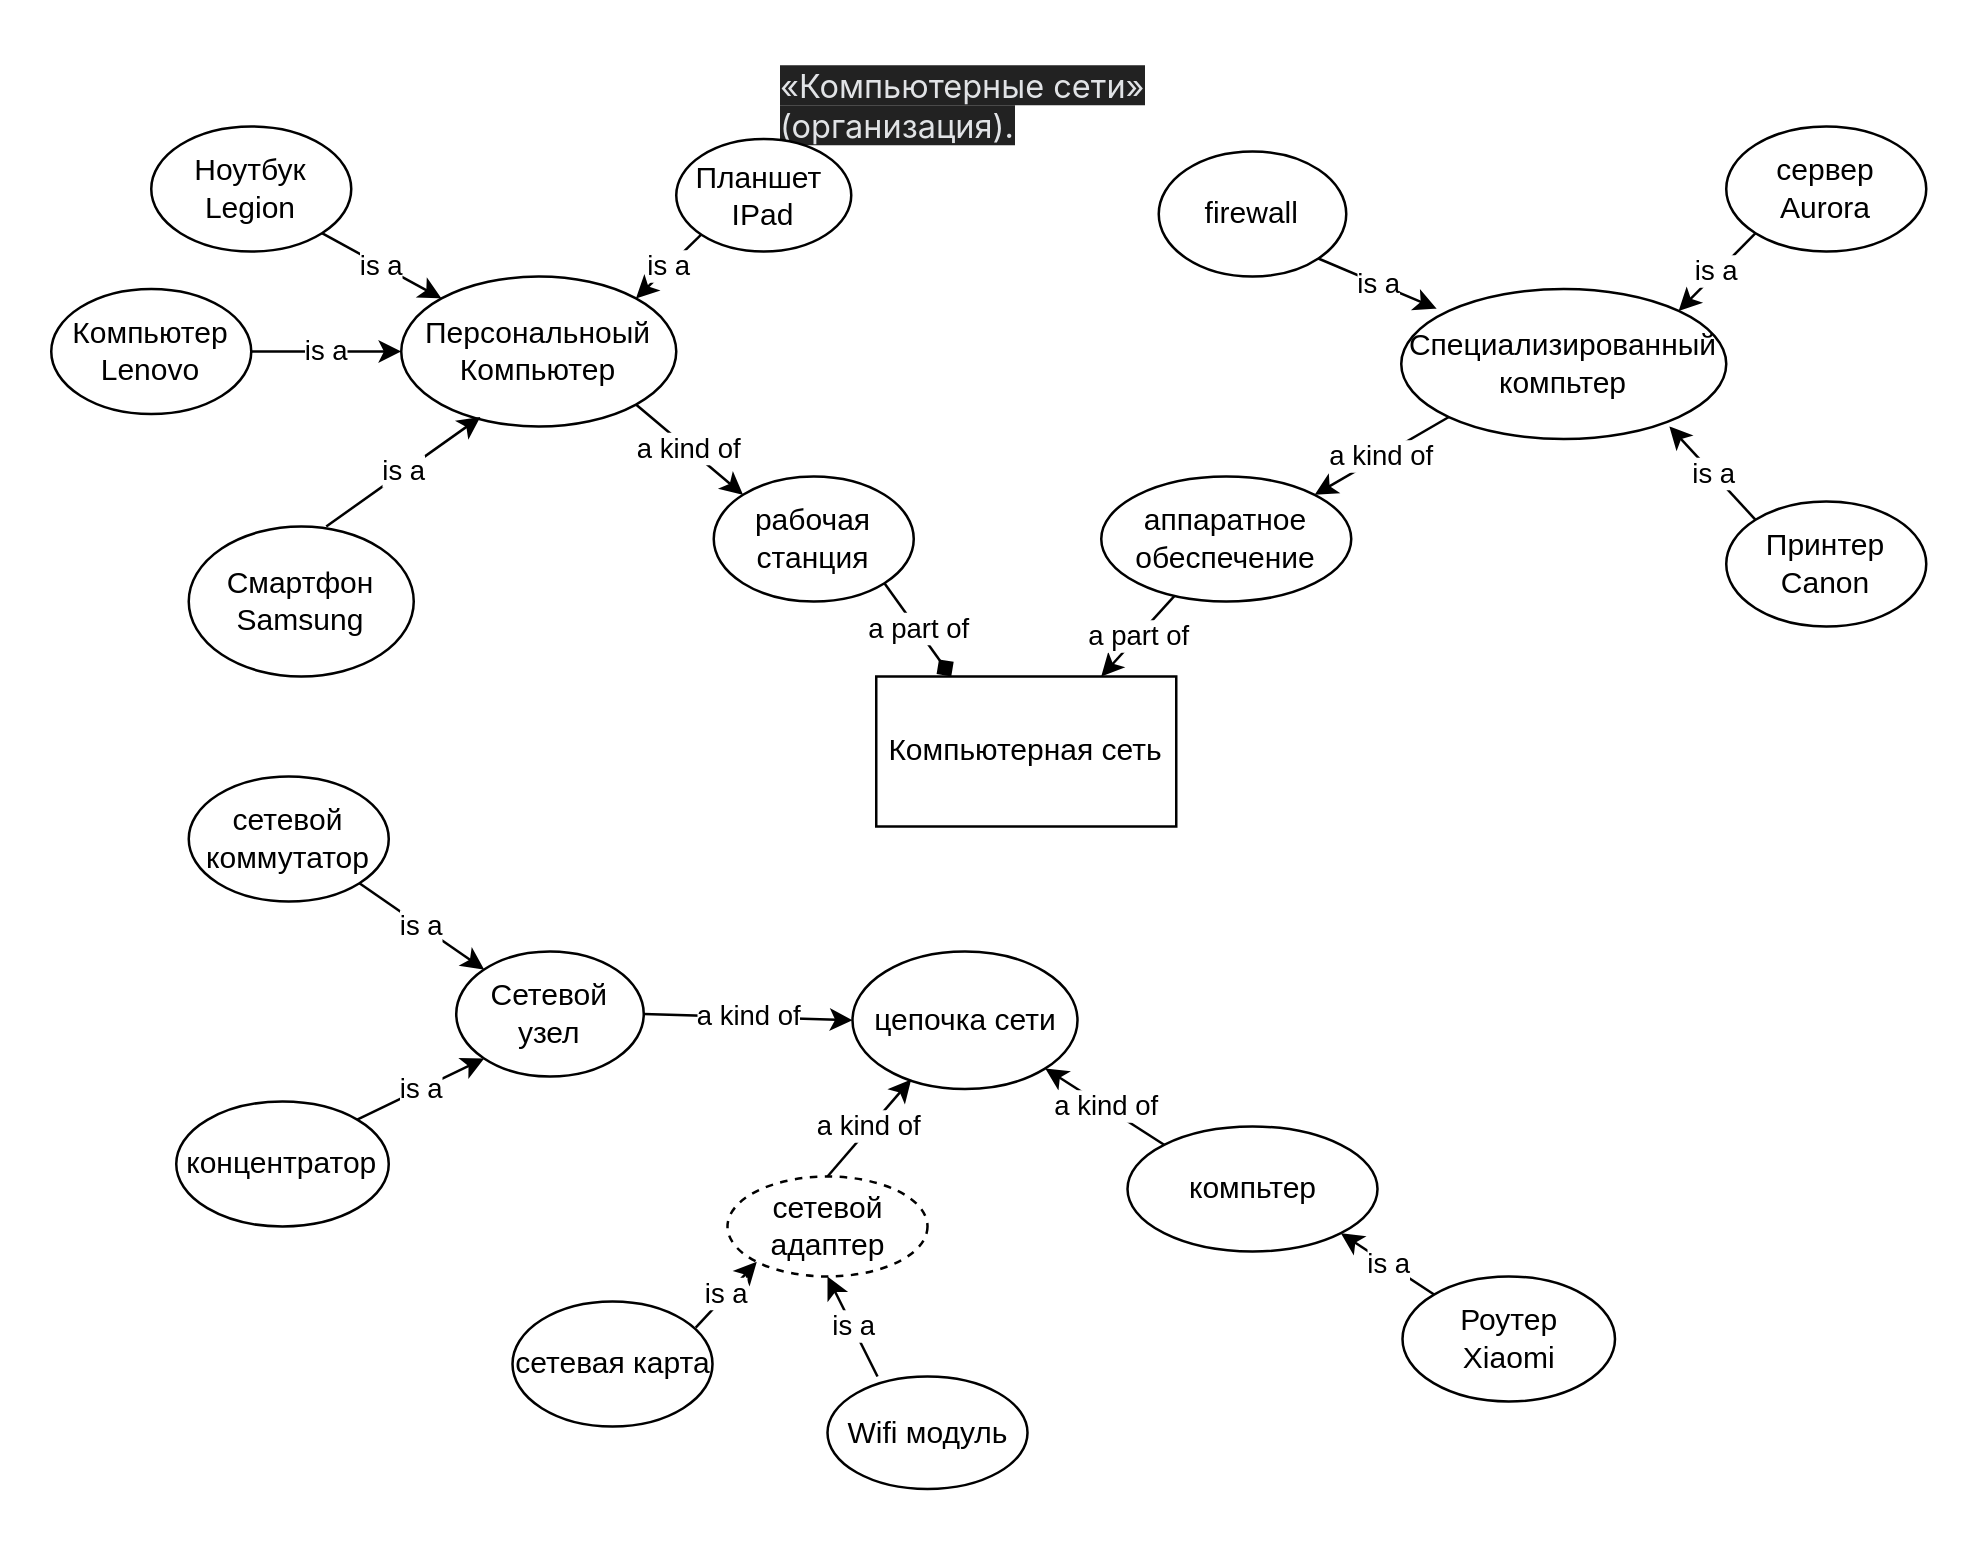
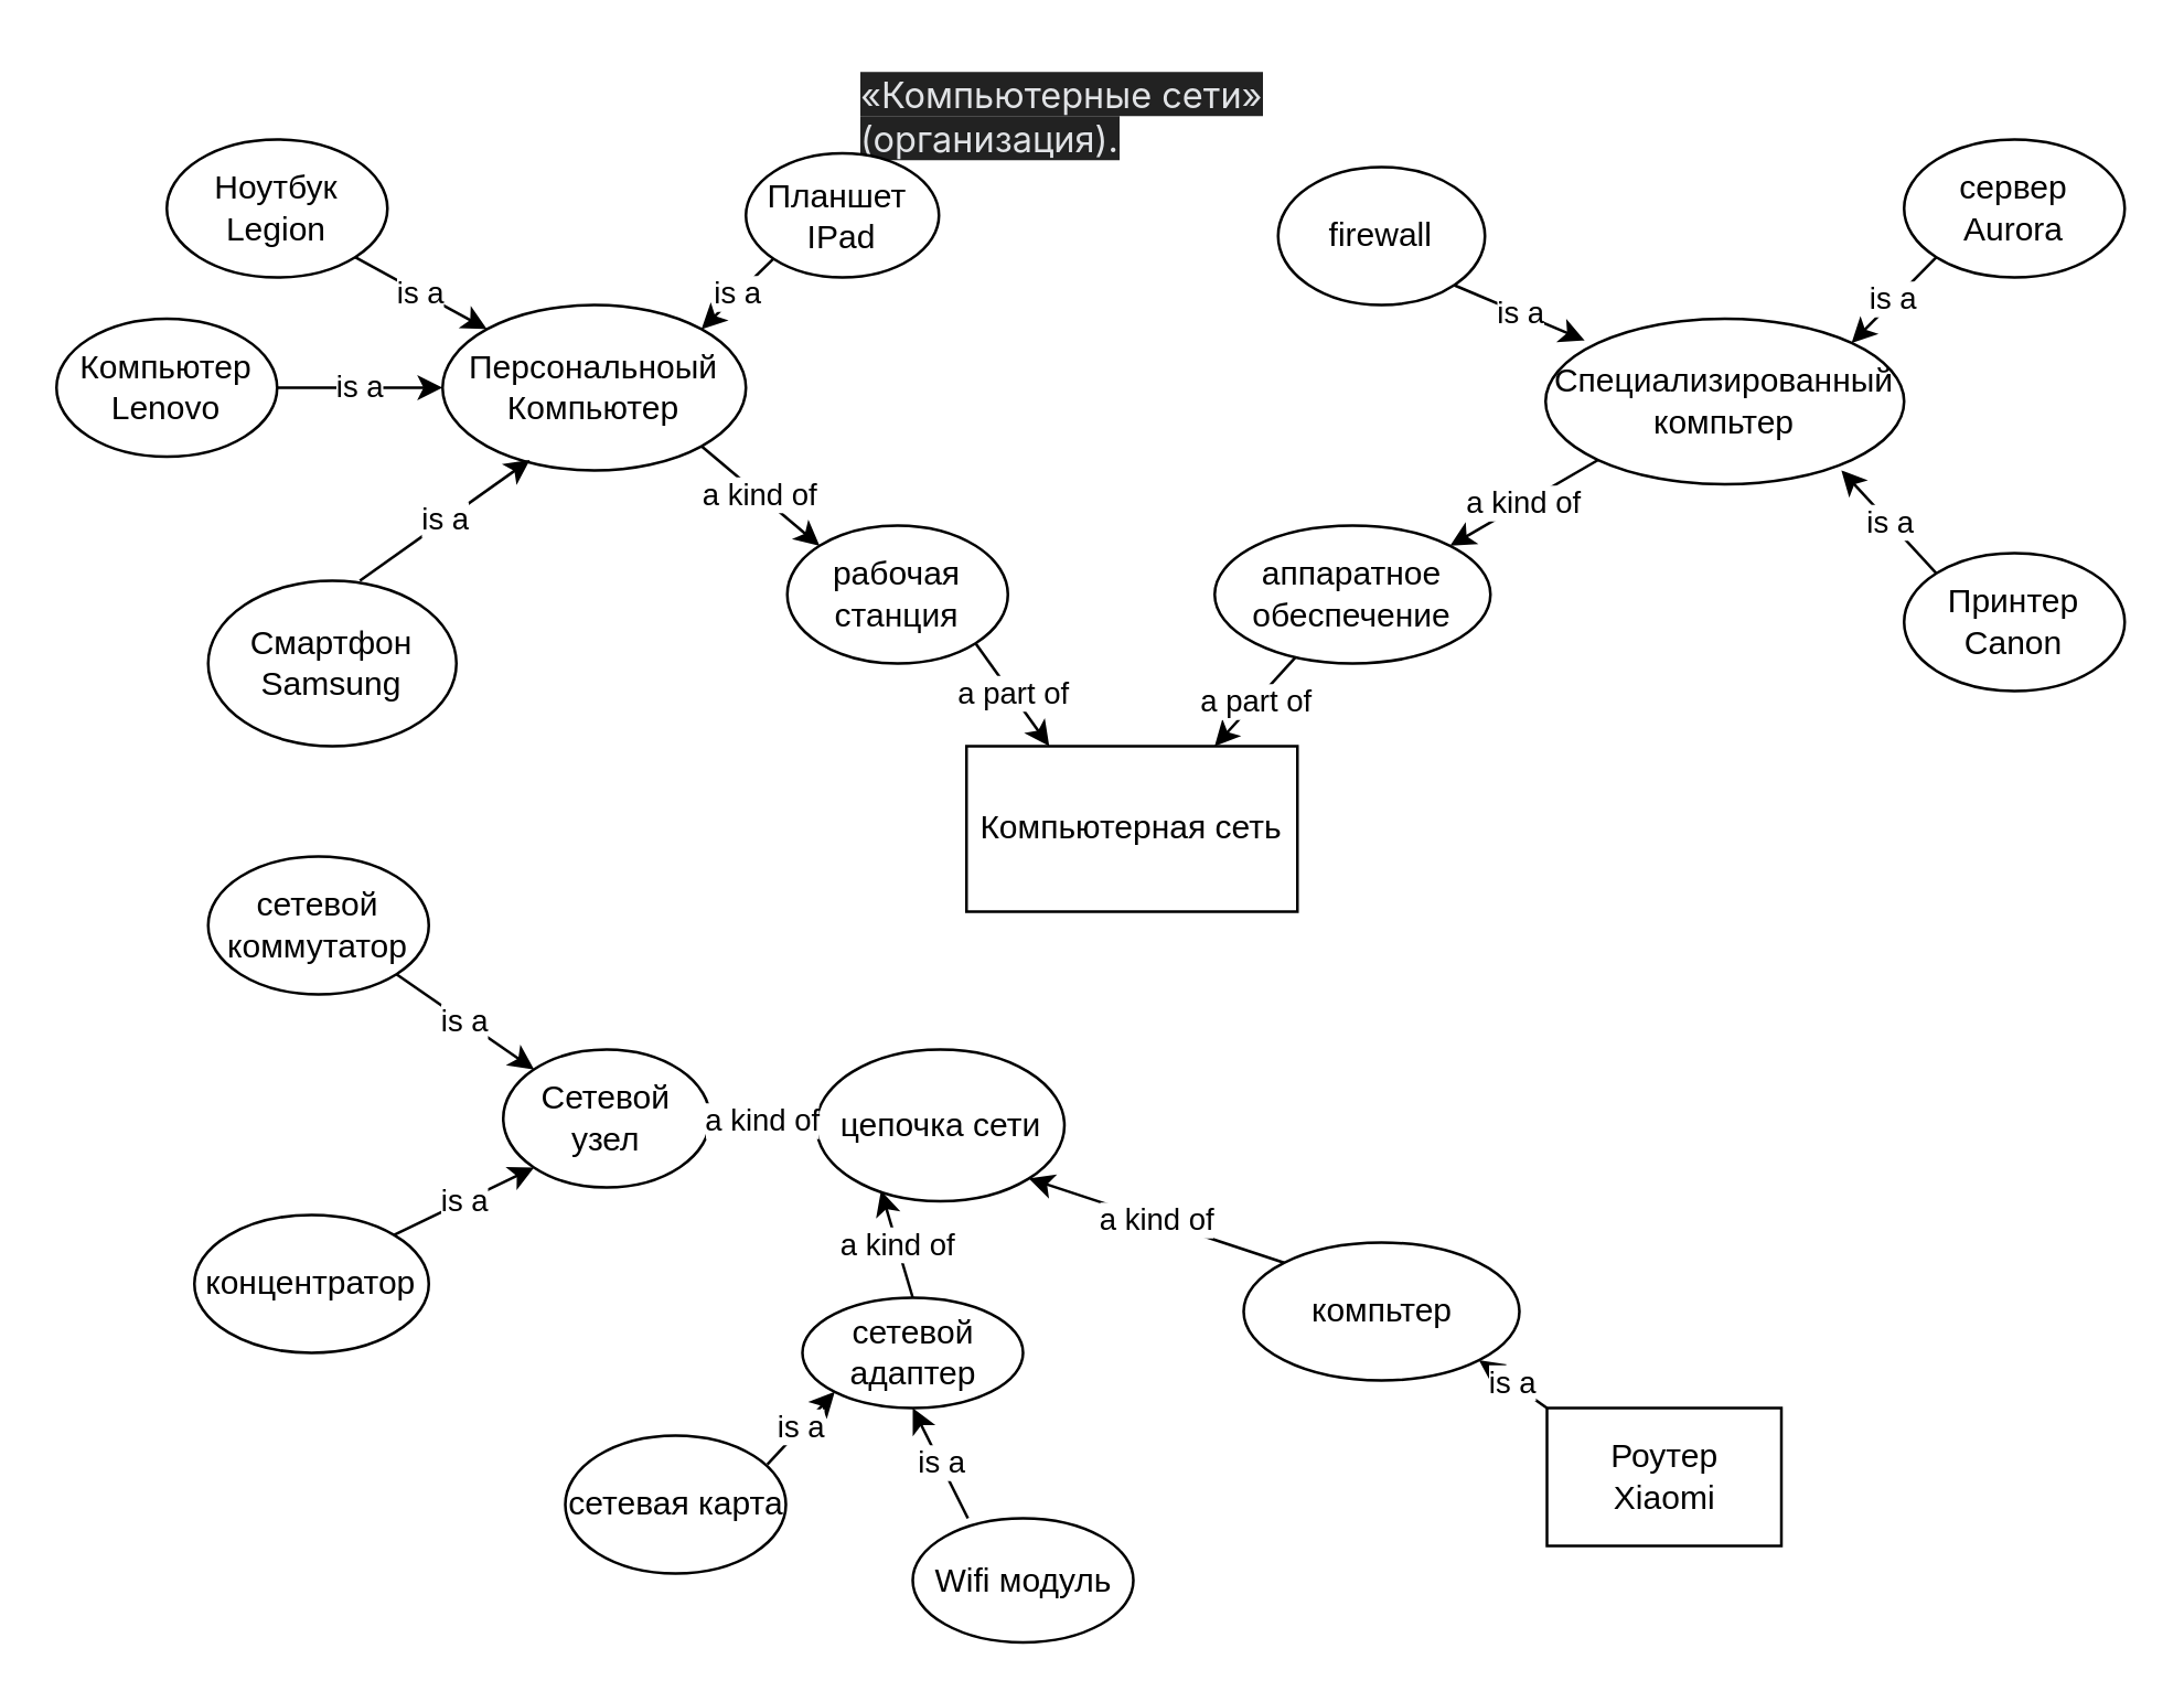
- <mxCell id="11" value="a part of" style="endArrow=diamond;html=1;rounded=0;exitX=1;exitY=1;exitDx=0;exitDy=0;entryX=0.25;entryY=0;entryDx=0;entryDy=0;" parent="1" source="4" target="10" edge="1"><mxGeometry width="50" height="50" relative="1" as="geometry"><mxPoint x="400" y="280" as="sourcePoint" /><mxPoint x="450" y="230" as="targetPoint" /></mxGeometry></mxCell>
+ <mxCell id="11" value="a part of" style="endArrow=classic;html=1;rounded=0;exitX=1;exitY=1;exitDx=0;exitDy=0;entryX=0.25;entryY=0;entryDx=0;entryDy=0;" parent="1" source="4" target="10" edge="1"><mxGeometry width="50" height="50" relative="1" as="geometry"><mxPoint x="400" y="280" as="sourcePoint" /><mxPoint x="450" y="230" as="targetPoint" /></mxGeometry></mxCell>
- <mxCell id="19" value="цепочка сети" style="ellipse;whiteSpace=wrap;html=1;" parent="1" vertex="1"><mxGeometry x="340.5" y="380" width="90" height="55" as="geometry" /></mxCell>
+ <mxCell id="19" value="цепочка сети" style="ellipse;whiteSpace=wrap;html=1;" parent="1" vertex="1"><mxGeometry x="295.5" y="380" width="90" height="55" as="geometry" /></mxCell>
- <mxCell id="27" value="сетевой адаптер" style="ellipse;whiteSpace=wrap;html=1;dashed=1;" vertex="1" parent="1"><mxGeometry x="290.5" y="470" width="80" height="40" as="geometry" /></mxCell>
+ <mxCell id="27" value="сетевой адаптер" style="ellipse;whiteSpace=wrap;html=1;" vertex="1" parent="1"><mxGeometry x="290.5" y="470" width="80" height="40" as="geometry" /></mxCell>
- <mxCell id="16" value="Роутер&lt;br&gt;Xiaomi" style="ellipse;whiteSpace=wrap;html=1;" parent="1" vertex="1"><mxGeometry x="560.5" y="510" width="85" height="50" as="geometry" /></mxCell>
+ <mxCell id="16" value="Роутер&lt;br&gt;Xiaomi" style="whiteSpace=wrap;html=1;rounded=0;" parent="1" vertex="1"><mxGeometry x="560.5" y="510" width="85" height="50" as="geometry" /></mxCell>
